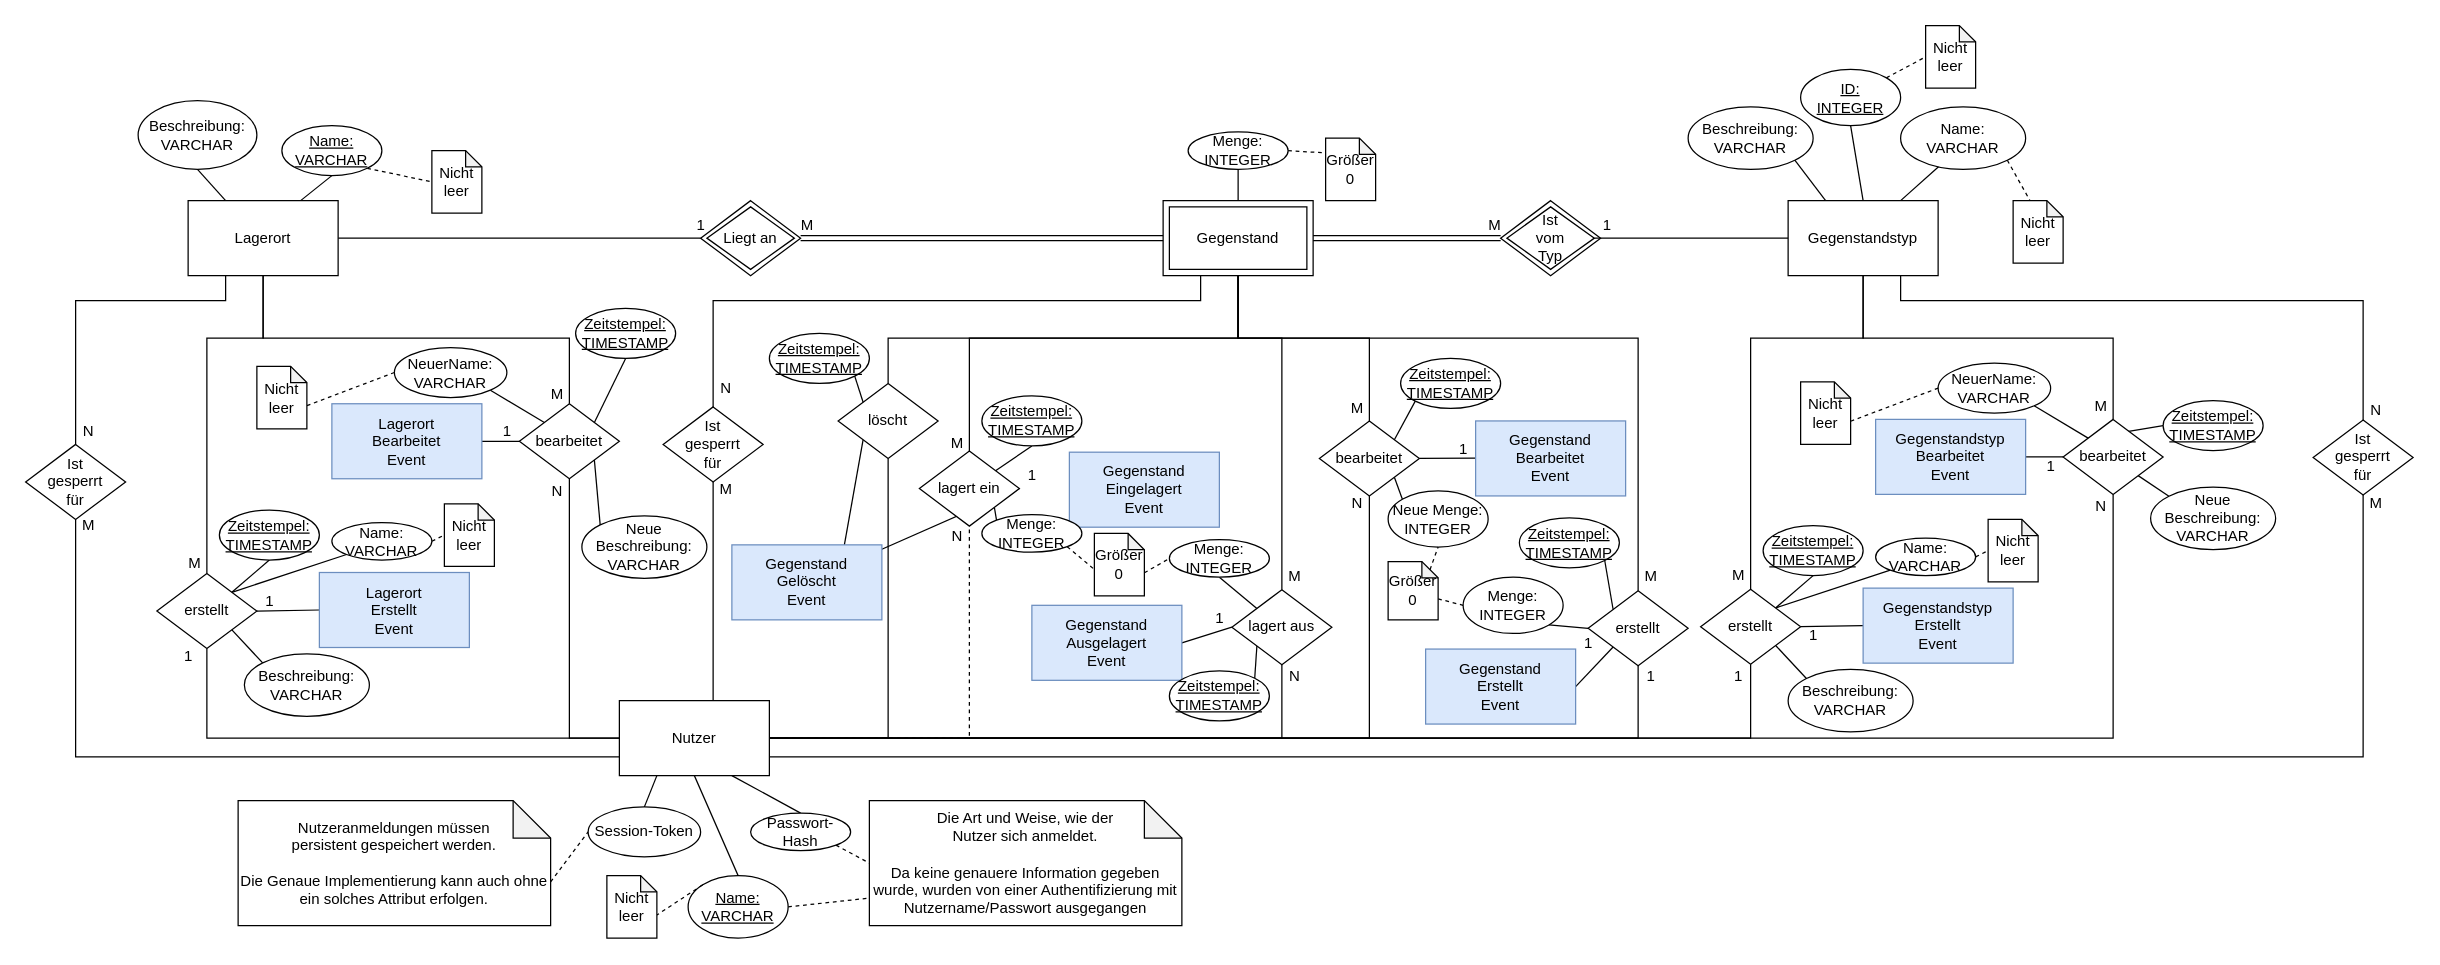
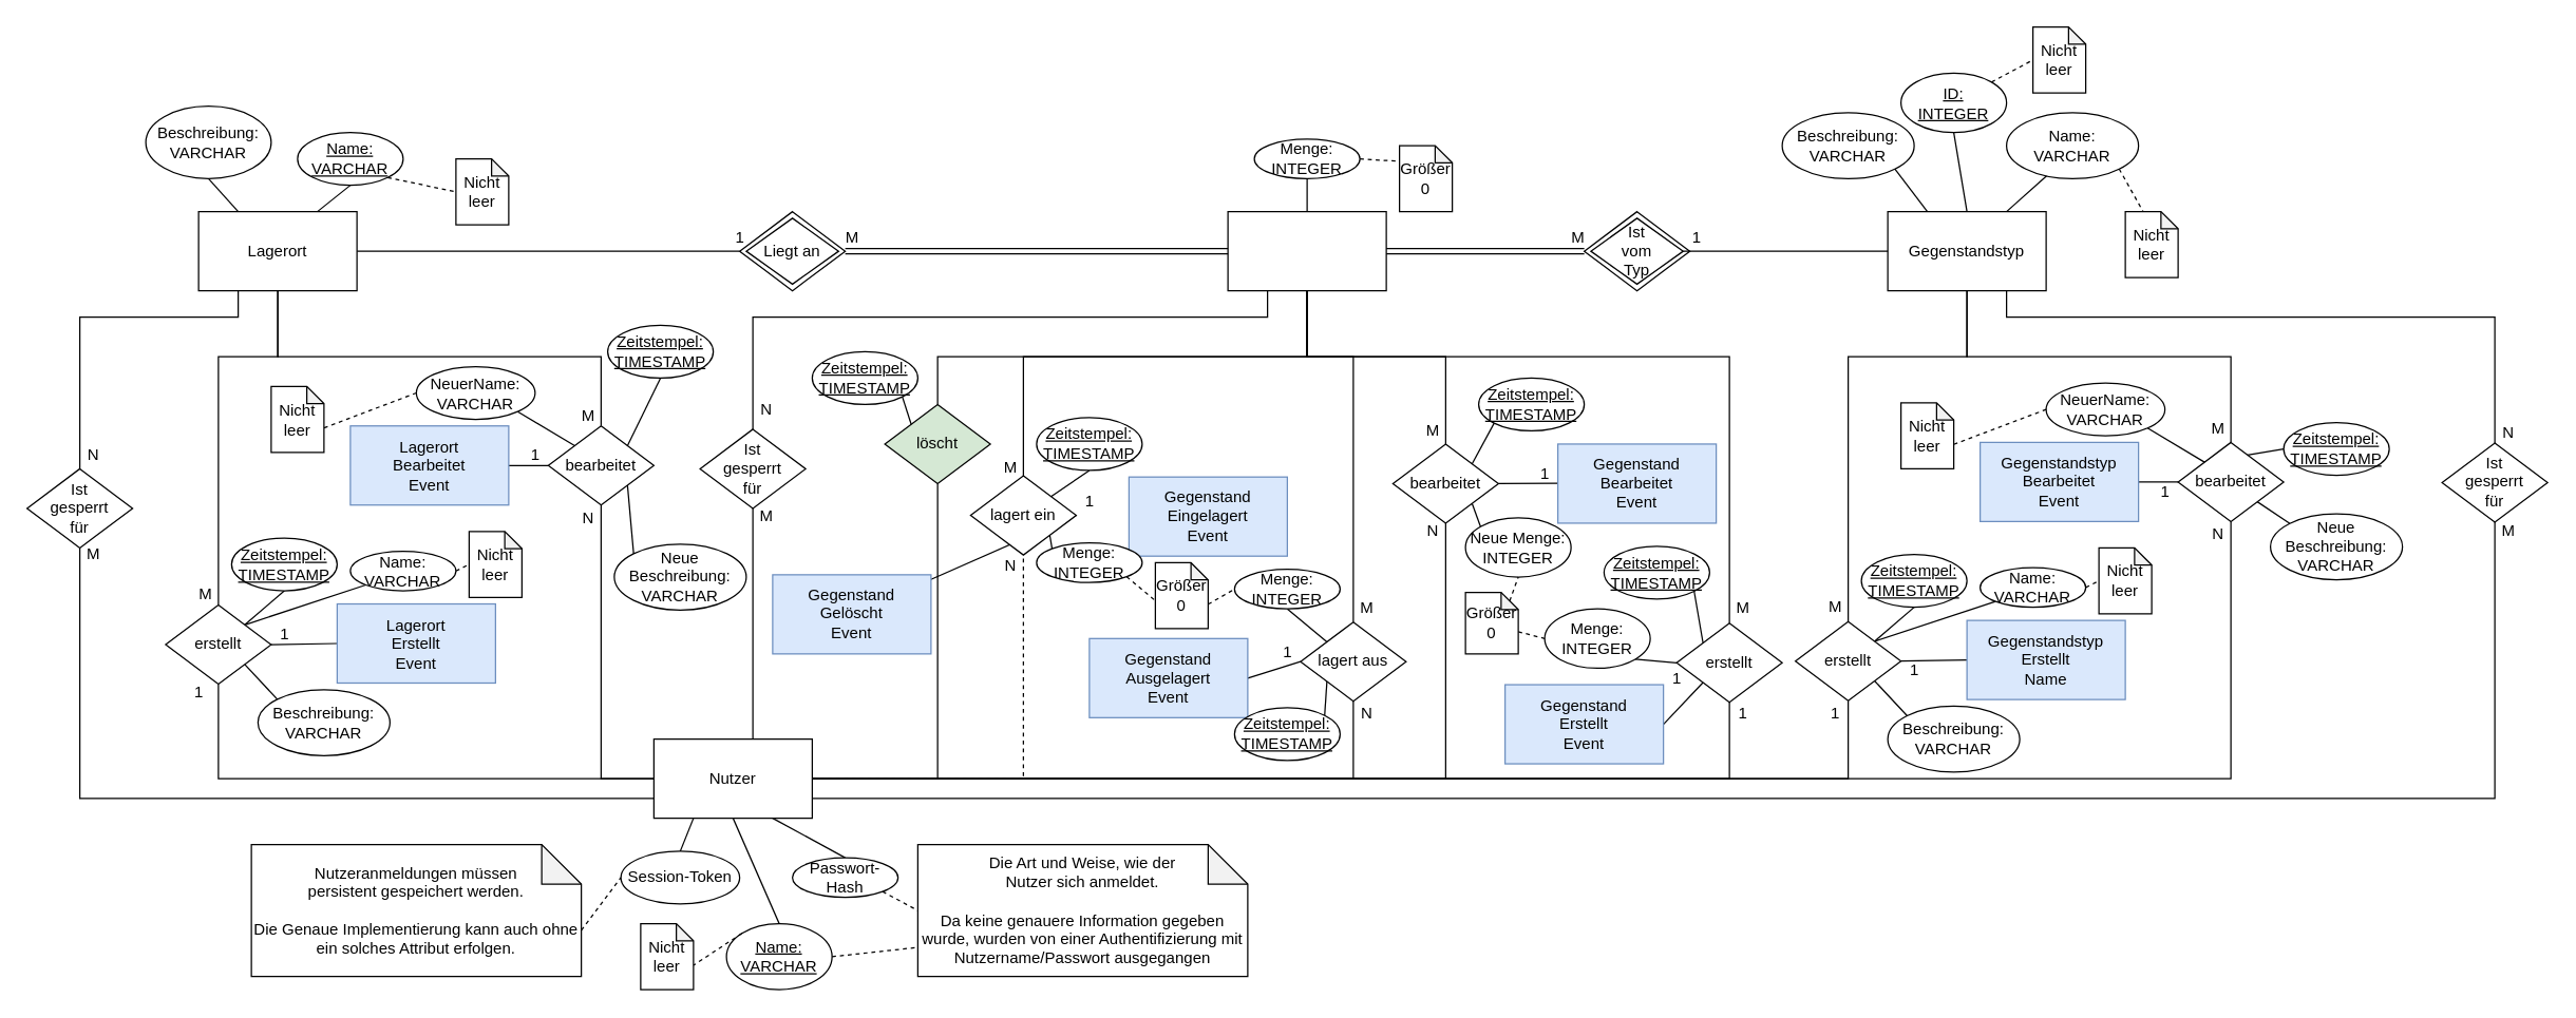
- <mxCell id="23" value="Gegenstand" style="rounded=0;whiteSpace=wrap;html=1;" vertex="1" parent="21"><mxGeometry x="5" y="5" width="110" height="50" as="geometry" /></mxCell>
- <mxCell id="191" value="löscht" style="rhombus;whiteSpace=wrap;html=1;" vertex="1" parent="1"><mxGeometry x="670" y="306.25" width="80" height="60" as="geometry" /></mxCell>
+ <mxCell id="191" value="löscht" style="rhombus;whiteSpace=wrap;html=1;fillColor=#d5e8d4;" vertex="1" parent="1"><mxGeometry x="670" y="306.25" width="80" height="60" as="geometry" /></mxCell>
- <mxCell id="190" style="edgeStyle=none;rounded=0;orthogonalLoop=1;jettySize=auto;html=1;exitX=0;exitY=1;exitDx=0;exitDy=0;entryX=0.75;entryY=0;entryDx=0;entryDy=0;startArrow=none;startFill=0;endArrow=none;endFill=0;" edge="1" parent="1" source="191" target="194"><mxGeometry relative="1" as="geometry" /></mxCell>
- <mxCell id="101" value="Gegenstandstyp&lt;br&gt;Erstellt&lt;br&gt;Event" style="rounded=0;whiteSpace=wrap;html=1;fillColor=#dae8fc;strokeColor=#6c8ebf;" vertex="1" parent="1"><mxGeometry x="1490" y="470" width="120" height="60" as="geometry" /></mxCell>
+ <mxCell id="101" value="Gegenstandstyp&lt;br&gt;Erstellt&lt;br&gt;Name" style="rounded=0;whiteSpace=wrap;html=1;fillColor=#dae8fc;strokeColor=#6c8ebf;" vertex="1" parent="1"><mxGeometry x="1490" y="470" width="120" height="60" as="geometry" /></mxCell>
